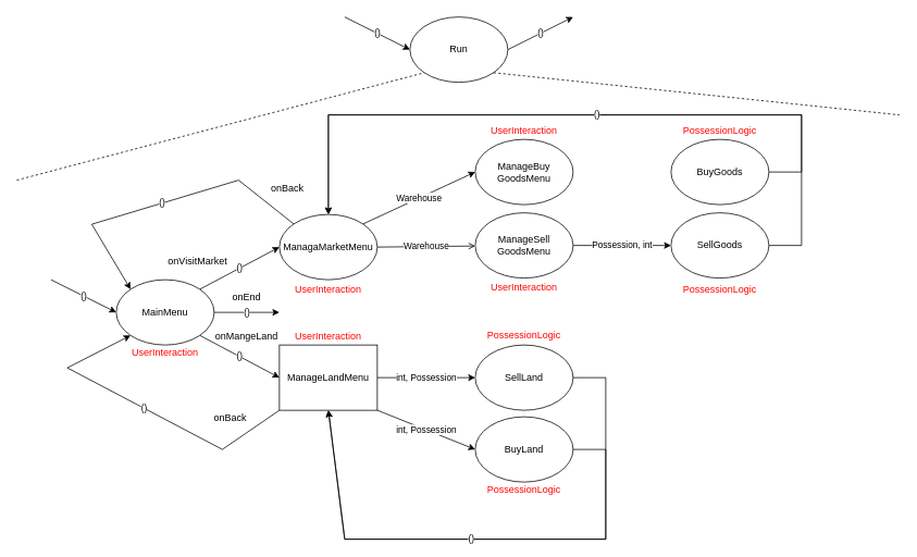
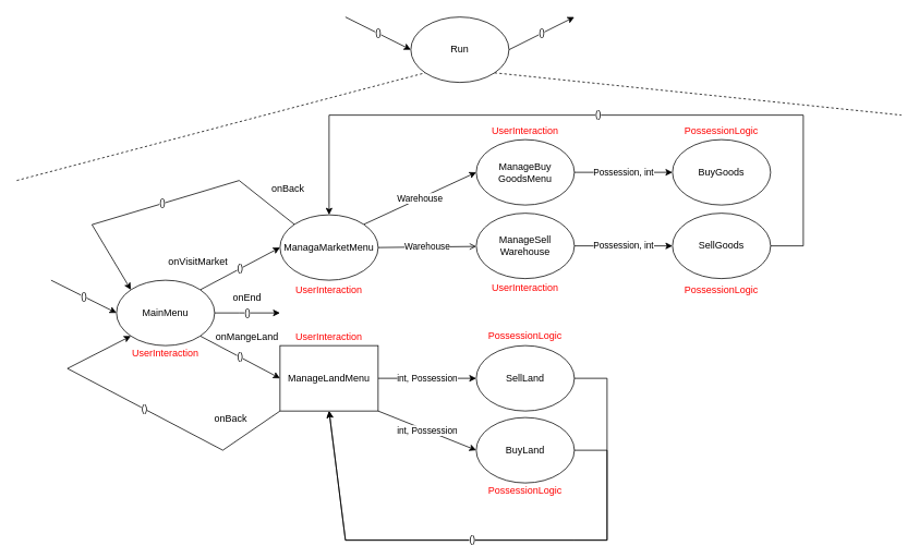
+ <mxCell id="36" value="Possession, int" style="edgeStyle=orthogonalEdgeStyle;rounded=0;orthogonalLoop=1;jettySize=auto;html=1;exitX=1;exitY=0.5;exitDx=0;exitDy=0;" edge="1" parent="1" source="37" target="41"><mxGeometry relative="1" as="geometry" /></mxCell>
- <mxCell id="40" style="edgeStyle=orthogonalEdgeStyle;rounded=0;orthogonalLoop=1;jettySize=auto;html=1;exitX=1;exitY=0.5;exitDx=0;exitDy=0;entryX=0.5;entryY=0;entryDx=0;entryDy=0;" edge="1" parent="1" source="41" target="23"><mxGeometry relative="1" as="geometry"><Array as="points"><mxPoint x="982" y="210" /><mxPoint x="982" y="140" /><mxPoint x="402" y="140" /></Array></mxGeometry></mxCell>
- <mxCell id="26" value="ManageSell&lt;br&gt;GoodsMenu" style="ellipse;whiteSpace=wrap;html=1;" vertex="1" parent="1"><mxGeometry x="582" y="260" width="120" height="80" as="geometry" /></mxCell>
+ <mxCell id="26" value="ManageSell&lt;br&gt;Warehouse" style="ellipse;whiteSpace=wrap;html=1;" vertex="1" parent="1"><mxGeometry x="582" y="260" width="120" height="80" as="geometry" /></mxCell>
